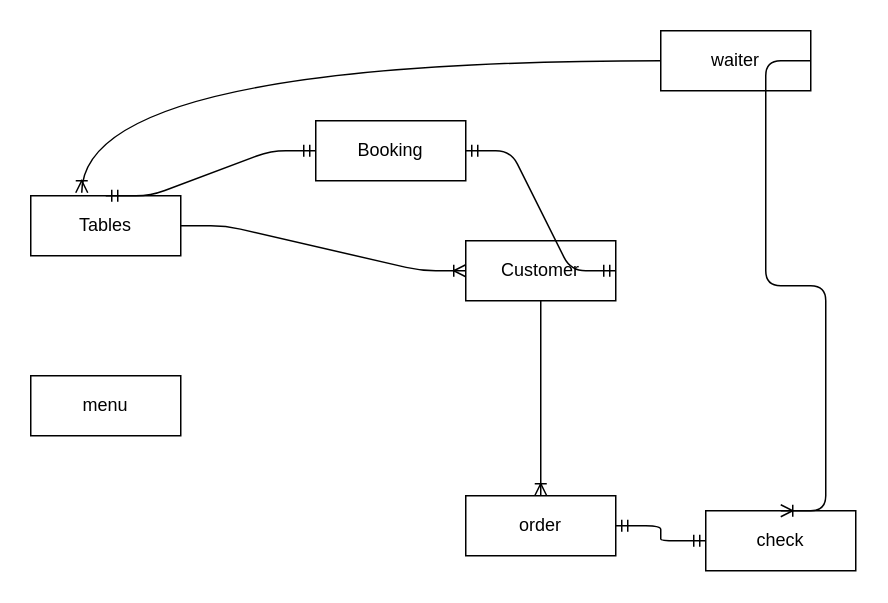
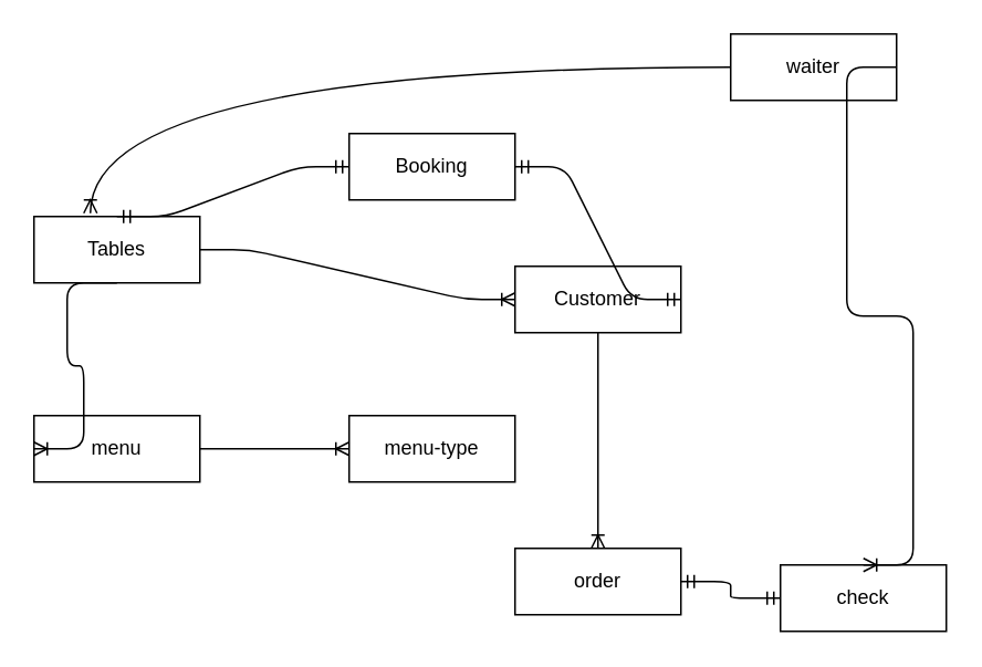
+ <mxCell id="12" value="" style="edgeStyle=entityRelationEdgeStyle;fontSize=12;html=1;endArrow=ERoneToMany;exitX=0.5;exitY=1;exitDx=0;exitDy=0;entryX=0;entryY=0.5;entryDx=0;entryDy=0;" edge="1" parent="1" source="4" target="11"><mxGeometry width="100" height="100" relative="1" as="geometry"><mxPoint x="-20" y="290" as="sourcePoint" /><mxPoint x="-20" y="190" as="targetPoint" /></mxGeometry></mxCell>
+ <mxCell id="14" value="" style="edgeStyle=entityRelationEdgeStyle;fontSize=12;html=1;endArrow=ERoneToMany;entryX=0;entryY=0.5;entryDx=0;entryDy=0;exitX=1;exitY=0.5;exitDx=0;exitDy=0;" edge="1" parent="1" source="11" target="13"><mxGeometry width="100" height="100" relative="1" as="geometry"><mxPoint x="100" y="370" as="sourcePoint" /><mxPoint x="200" y="270" as="targetPoint" /></mxGeometry></mxCell>
+ <mxCell id="13" value="menu-type" style="whiteSpace=wrap;html=1;align=center;" vertex="1" parent="1"><mxGeometry x="210" y="250" width="100" height="40" as="geometry" /></mxCell>
